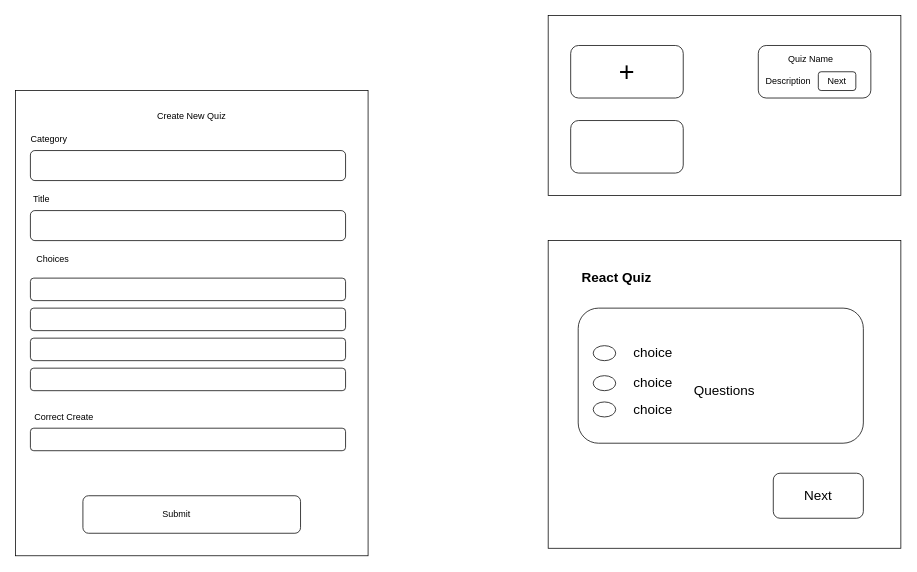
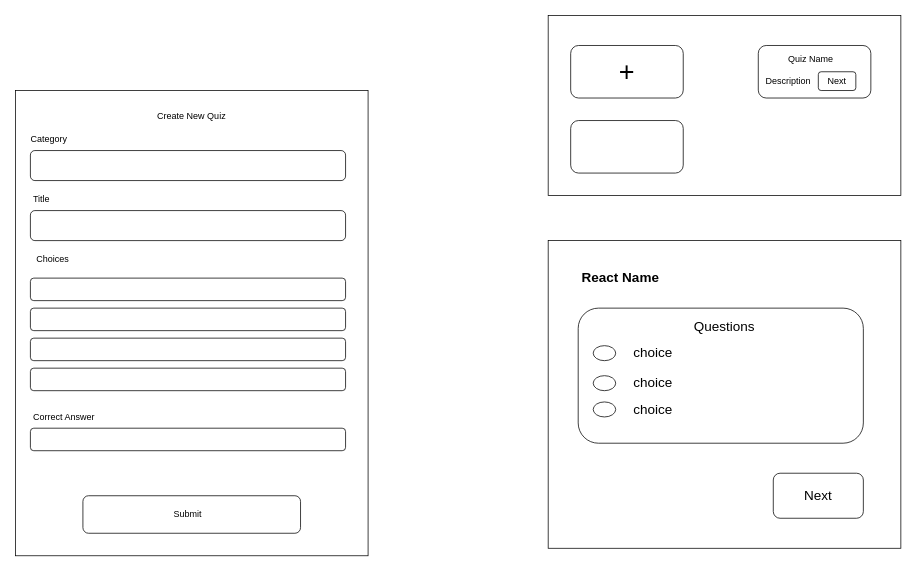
- <mxCell id="11" value="&lt;h1&gt;&lt;span style=&quot;background-color: initial;&quot;&gt;&lt;font style=&quot;font-size: 18px;&quot;&gt;React Quiz&lt;/font&gt;&lt;/span&gt;&lt;br&gt;&lt;/h1&gt;" style="text;html=1;strokeColor=none;fillColor=none;spacing=5;spacingTop=-20;whiteSpace=wrap;overflow=hidden;rounded=0;fontSize=36;" parent="1" vertex="1"><mxGeometry x="770" y="270" width="170" height="140" as="geometry" /></mxCell>
+ <mxCell id="11" value="&lt;h1&gt;&lt;span style=&quot;background-color: initial;&quot;&gt;&lt;font style=&quot;font-size: 18px;&quot;&gt;React Name&lt;/font&gt;&lt;/span&gt;&lt;br&gt;&lt;/h1&gt;" style="text;html=1;strokeColor=none;fillColor=none;spacing=5;spacingTop=-20;whiteSpace=wrap;overflow=hidden;rounded=0;fontSize=36;" parent="1" vertex="1"><mxGeometry x="770" y="270" width="170" height="140" as="geometry" /></mxCell>
- <mxCell id="13" value="Questions" style="text;html=1;strokeColor=none;fillColor=none;align=center;verticalAlign=middle;whiteSpace=wrap;rounded=0;fontSize=18;" parent="1" vertex="1"><mxGeometry x="935" y="505" width="60" height="30" as="geometry" /></mxCell>
+ <mxCell id="13" value="Questions" style="text;html=1;strokeColor=none;fillColor=none;align=center;verticalAlign=middle;whiteSpace=wrap;rounded=0;fontSize=18;" parent="1" vertex="1"><mxGeometry x="935" y="420" width="60" height="30" as="geometry" /></mxCell>
- <mxCell id="32" value="Correct Create" style="text;html=1;strokeColor=none;fillColor=none;align=center;verticalAlign=middle;whiteSpace=wrap;rounded=0;" vertex="1" parent="1"><mxGeometry x="40" y="540" width="90" height="30" as="geometry" /></mxCell>
+ <mxCell id="32" value="Correct Answer" style="text;html=1;strokeColor=none;fillColor=none;align=center;verticalAlign=middle;whiteSpace=wrap;rounded=0;" vertex="1" parent="1"><mxGeometry x="40" y="540" width="90" height="30" as="geometry" /></mxCell>
- <mxCell id="35" value="Submit" style="text;html=1;strokeColor=none;fillColor=none;align=center;verticalAlign=middle;whiteSpace=wrap;rounded=0;" vertex="1" parent="1"><mxGeometry x="205" y="670" width="60" height="30" as="geometry" /></mxCell>
+ <mxCell id="35" value="Submit" style="text;html=1;strokeColor=none;fillColor=none;align=center;verticalAlign=middle;whiteSpace=wrap;rounded=0;" vertex="1" parent="1"><mxGeometry x="220" y="670" width="60" height="30" as="geometry" /></mxCell>
